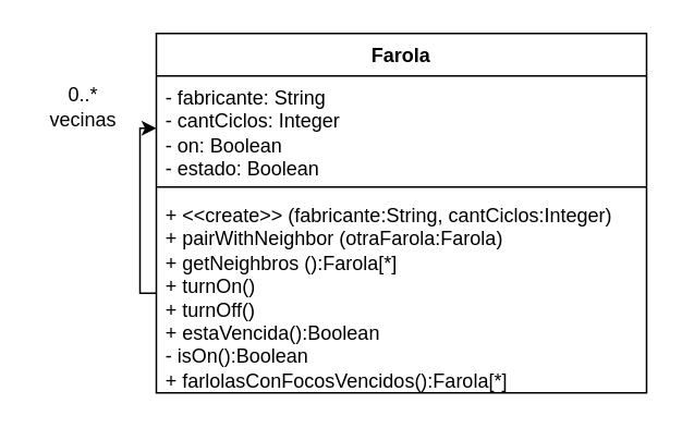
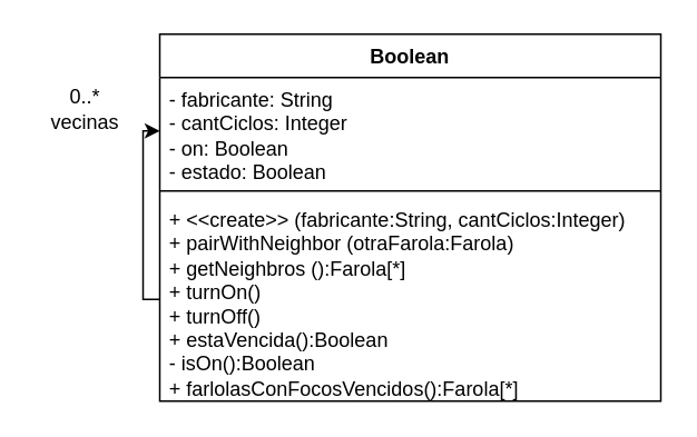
- <mxCell id="2" value="Farola" style="swimlane;fontStyle=1;align=center;verticalAlign=top;childLayout=stackLayout;horizontal=1;startSize=26;horizontalStack=0;resizeParent=1;resizeParentMax=0;resizeLast=0;collapsible=1;marginBottom=0;whiteSpace=wrap;html=1;" parent="1" vertex="1"><mxGeometry x="95" y="20" width="300" height="220" as="geometry" /></mxCell>
+ <mxCell id="2" value="Boolean" style="swimlane;fontStyle=1;align=center;verticalAlign=top;childLayout=stackLayout;horizontal=1;startSize=26;horizontalStack=0;resizeParent=1;resizeParentMax=0;resizeLast=0;collapsible=1;marginBottom=0;whiteSpace=wrap;html=1;" parent="1" vertex="1"><mxGeometry x="95" y="20" width="300" height="220" as="geometry" /></mxCell>
